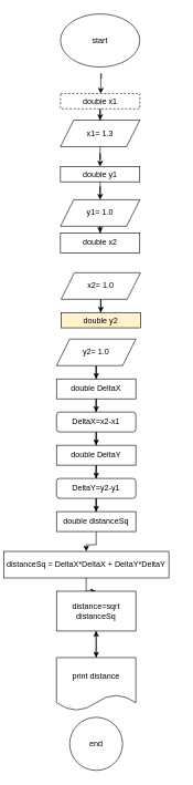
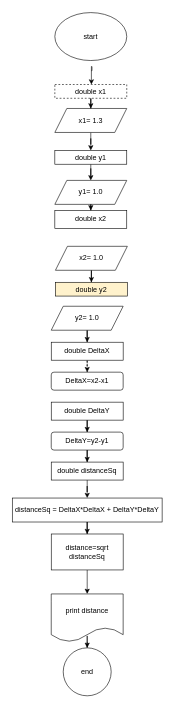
- <mxCell id="17" value="" style="edgeStyle=orthogonalEdgeStyle;rounded=0;orthogonalLoop=1;jettySize=auto;html=1;" edge="1" parent="1" source="18" target="20"><mxGeometry relative="1" as="geometry" /></mxCell>
+ <mxCell id="17" value="" style="edgeStyle=orthogonalEdgeStyle;rounded=0;orthogonalLoop=1;jettySize=auto;html=1;dashed=1;" edge="1" parent="1" source="18" target="20"><mxGeometry relative="1" as="geometry" /></mxCell>
- <mxCell id="23" value="" style="edgeStyle=orthogonalEdgeStyle;rounded=0;orthogonalLoop=1;jettySize=auto;html=1;" edge="1" parent="1" source="20" target="24"><mxGeometry relative="1" as="geometry"><mxPoint x="145" y="700" as="sourcePoint" /><mxPoint x="145" y="780" as="targetPoint" /></mxGeometry></mxCell>
- <mxCell id="29" value="distanceSq = DeltaX*DeltaX + DeltaY*DeltaY" style="whiteSpace=wrap;html=1;rounded=0;" vertex="1" parent="1"><mxGeometry x="5" y="830" width="250" height="40" as="geometry" /></mxCell>
+ <mxCell id="29" value="distanceSq = DeltaX*DeltaX + DeltaY*DeltaY" style="whiteSpace=wrap;html=1;rounded=0;" vertex="1" parent="1"><mxGeometry x="20" y="830" width="250" height="40" as="geometry" /></mxCell>
- <mxCell id="32" value="" style="edgeStyle=orthogonalEdgeStyle;rounded=0;orthogonalLoop=1;jettySize=auto;html=1;" edge="1" parent="1" source="33" target="31"><mxGeometry relative="1" as="geometry" /></mxCell>
+ <mxCell id="32" value="" style="edgeStyle=orthogonalEdgeStyle;rounded=0;orthogonalLoop=1;jettySize=auto;html=1;" edge="1" parent="1" source="33" target="34"><mxGeometry relative="1" as="geometry" /></mxCell>
